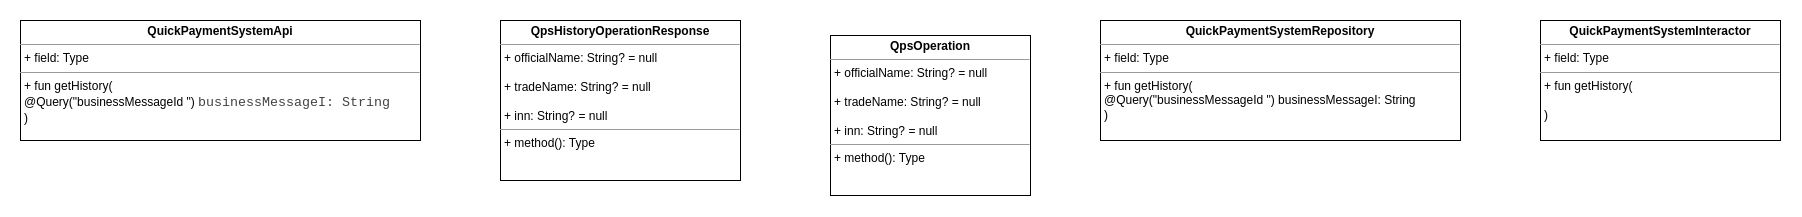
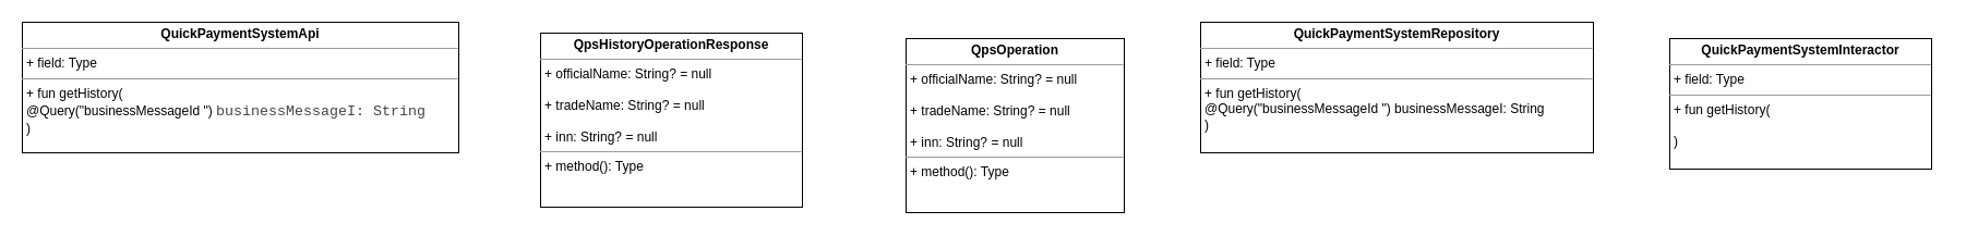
- <mxCell id="6" value="&lt;p style=&quot;margin: 0px ; margin-top: 4px ; text-align: center&quot;&gt;&lt;b&gt;QuickPaymentSystemInteractor&lt;/b&gt;&lt;/p&gt;&lt;hr size=&quot;1&quot;&gt;&lt;p style=&quot;margin: 0px ; margin-left: 4px&quot;&gt;+ field: Type&lt;/p&gt;&lt;hr size=&quot;1&quot;&gt;&lt;p style=&quot;margin: 0px ; margin-left: 4px&quot;&gt;+ fun getHistory(&lt;/p&gt;&lt;p style=&quot;margin: 0px ; margin-left: 4px&quot;&gt;&lt;br&gt;&lt;/p&gt;&lt;p style=&quot;margin: 0px ; margin-left: 4px&quot;&gt;)&lt;/p&gt;" style="verticalAlign=top;align=left;overflow=fill;fontSize=12;fontFamily=Helvetica;html=1;" vertex="1" parent="1"><mxGeometry x="1540" y="20" width="240" height="120" as="geometry" /></mxCell>
+ <mxCell id="6" value="&lt;p style=&quot;margin: 0px ; margin-top: 4px ; text-align: center&quot;&gt;&lt;b&gt;QuickPaymentSystemInteractor&lt;/b&gt;&lt;/p&gt;&lt;hr size=&quot;1&quot;&gt;&lt;p style=&quot;margin: 0px ; margin-left: 4px&quot;&gt;+ field: Type&lt;/p&gt;&lt;hr size=&quot;1&quot;&gt;&lt;p style=&quot;margin: 0px ; margin-left: 4px&quot;&gt;+ fun getHistory(&lt;/p&gt;&lt;p style=&quot;margin: 0px ; margin-left: 4px&quot;&gt;&lt;br&gt;&lt;/p&gt;&lt;p style=&quot;margin: 0px ; margin-left: 4px&quot;&gt;)&lt;/p&gt;" style="verticalAlign=top;align=left;overflow=fill;fontSize=12;fontFamily=Helvetica;html=1;" vertex="1" parent="1"><mxGeometry x="1530" y="35" width="240" height="120" as="geometry" /></mxCell>
- <mxCell id="3" value="&lt;p style=&quot;margin: 0px ; margin-top: 4px ; text-align: center&quot;&gt;&lt;b&gt;QpsHistoryOperationResponse&lt;/b&gt;&lt;/p&gt;&lt;hr size=&quot;1&quot;&gt;&lt;p style=&quot;margin: 0px ; margin-left: 4px&quot;&gt;+ officialName: String? = null&lt;/p&gt;&lt;p style=&quot;margin: 0px ; margin-left: 4px&quot;&gt;&lt;br&gt;&lt;/p&gt;&lt;p style=&quot;margin: 0px ; margin-left: 4px&quot;&gt;+ tradeName: String? = null&lt;/p&gt;&lt;p style=&quot;margin: 0px ; margin-left: 4px&quot;&gt;&lt;br&gt;&lt;/p&gt;&lt;p style=&quot;margin: 0px ; margin-left: 4px&quot;&gt;+ inn: String? = null&lt;/p&gt;&lt;hr size=&quot;1&quot;&gt;&lt;p style=&quot;margin: 0px ; margin-left: 4px&quot;&gt;+ method(): Type&lt;/p&gt;" style="verticalAlign=top;align=left;overflow=fill;fontSize=12;fontFamily=Helvetica;html=1;" vertex="1" parent="1"><mxGeometry x="500" y="20" width="240" height="160" as="geometry" /></mxCell>
+ <mxCell id="3" value="&lt;p style=&quot;margin: 0px ; margin-top: 4px ; text-align: center&quot;&gt;&lt;b&gt;QpsHistoryOperationResponse&lt;/b&gt;&lt;/p&gt;&lt;hr size=&quot;1&quot;&gt;&lt;p style=&quot;margin: 0px ; margin-left: 4px&quot;&gt;+ officialName: String? = null&lt;/p&gt;&lt;p style=&quot;margin: 0px ; margin-left: 4px&quot;&gt;&lt;br&gt;&lt;/p&gt;&lt;p style=&quot;margin: 0px ; margin-left: 4px&quot;&gt;+ tradeName: String? = null&lt;/p&gt;&lt;p style=&quot;margin: 0px ; margin-left: 4px&quot;&gt;&lt;br&gt;&lt;/p&gt;&lt;p style=&quot;margin: 0px ; margin-left: 4px&quot;&gt;+ inn: String? = null&lt;/p&gt;&lt;hr size=&quot;1&quot;&gt;&lt;p style=&quot;margin: 0px ; margin-left: 4px&quot;&gt;+ method(): Type&lt;/p&gt;" style="verticalAlign=top;align=left;overflow=fill;fontSize=12;fontFamily=Helvetica;html=1;" vertex="1" parent="1"><mxGeometry x="495" y="30" width="240" height="160" as="geometry" /></mxCell>
